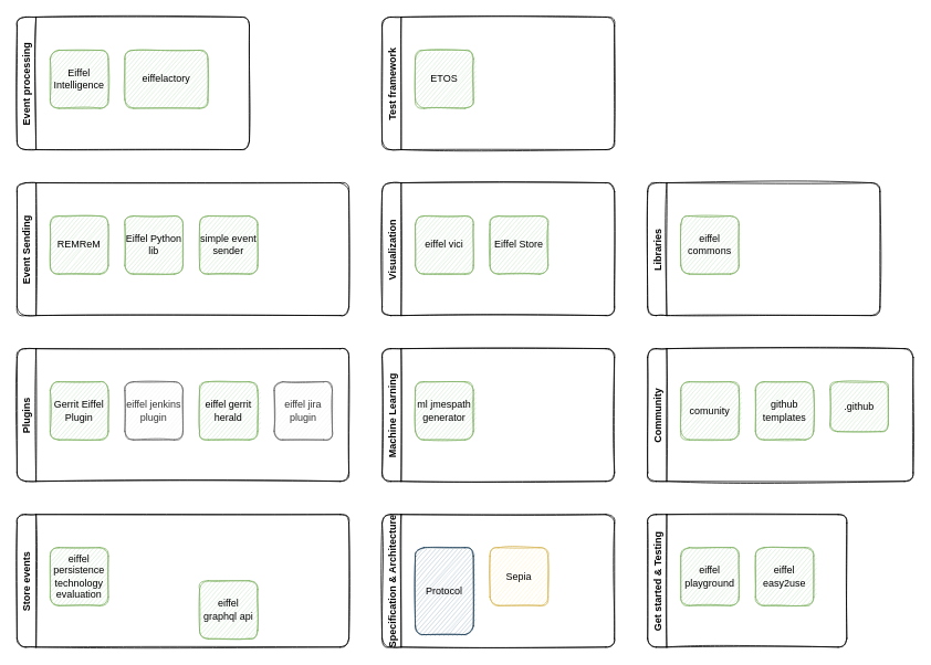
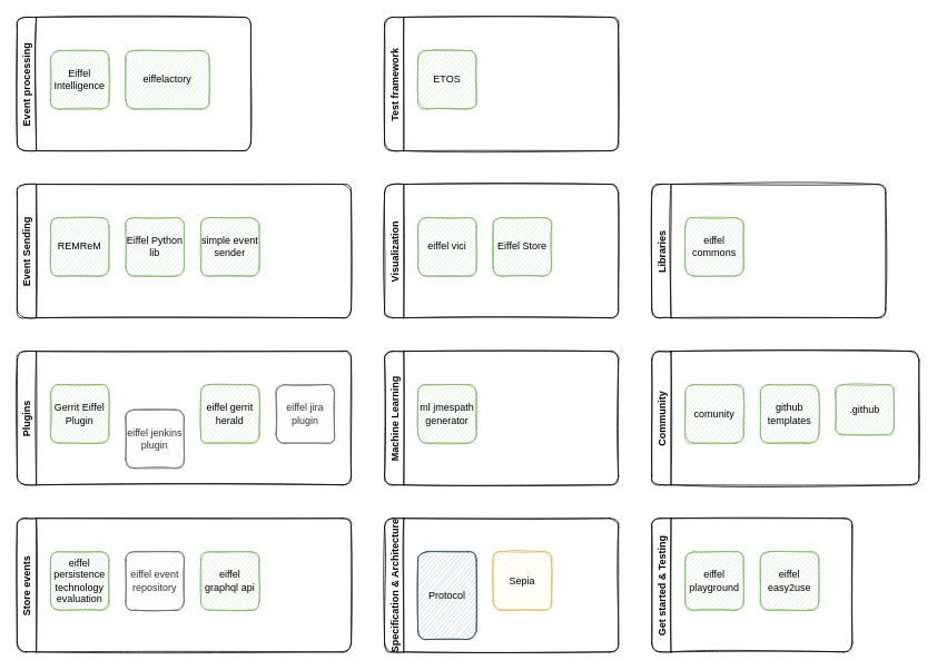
- <mxCell id="10" value="eiffel jenkins plugin" style="whiteSpace=wrap;html=1;aspect=fixed;sketch=1;rounded=1;fillColor=#f5f5f5;strokeColor=#666666;fontColor=#333333;" vertex="1" parent="7"><mxGeometry x="130" y="40" width="70" height="70" as="geometry" /></mxCell>
+ <mxCell id="10" value="eiffel jenkins plugin" style="whiteSpace=wrap;html=1;aspect=fixed;sketch=1;rounded=1;fillColor=#f5f5f5;strokeColor=#666666;fontColor=#333333;" vertex="1" parent="7"><mxGeometry x="130" y="70" width="70" height="70" as="geometry" /></mxCell>
+ <mxCell id="5" value="eiffel event repository" style="whiteSpace=wrap;html=1;aspect=fixed;sketch=1;rounded=1;fillColor=#f5f5f5;strokeColor=#666666;fontColor=#333333;" vertex="1" parent="3"><mxGeometry x="130" y="40" width="70" height="70" as="geometry" /></mxCell>
- <mxCell id="6" value="eiffel graphql api" style="whiteSpace=wrap;html=1;aspect=fixed;sketch=1;rounded=1;fillColor=#d5e8d4;strokeColor=#82b366;" vertex="1" parent="3"><mxGeometry x="220" y="80" width="70" height="70" as="geometry" /></mxCell>
+ <mxCell id="6" value="eiffel graphql api" style="whiteSpace=wrap;html=1;aspect=fixed;sketch=1;rounded=1;fillColor=#d5e8d4;strokeColor=#82b366;" vertex="1" parent="3"><mxGeometry x="220" y="40" width="70" height="70" as="geometry" /></mxCell>
